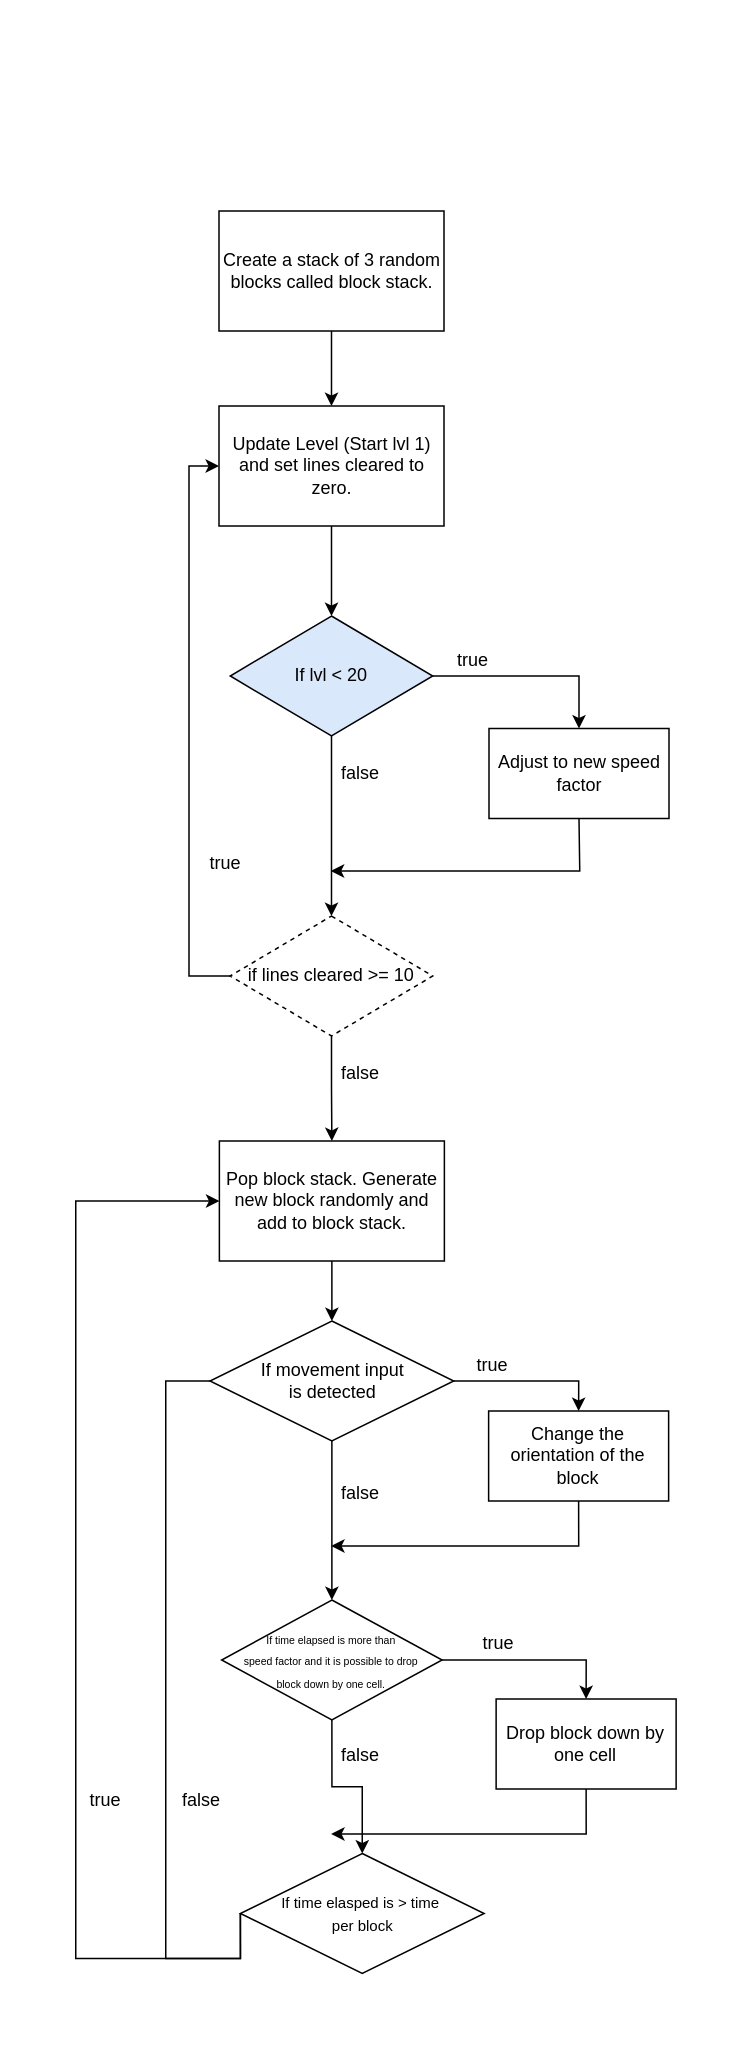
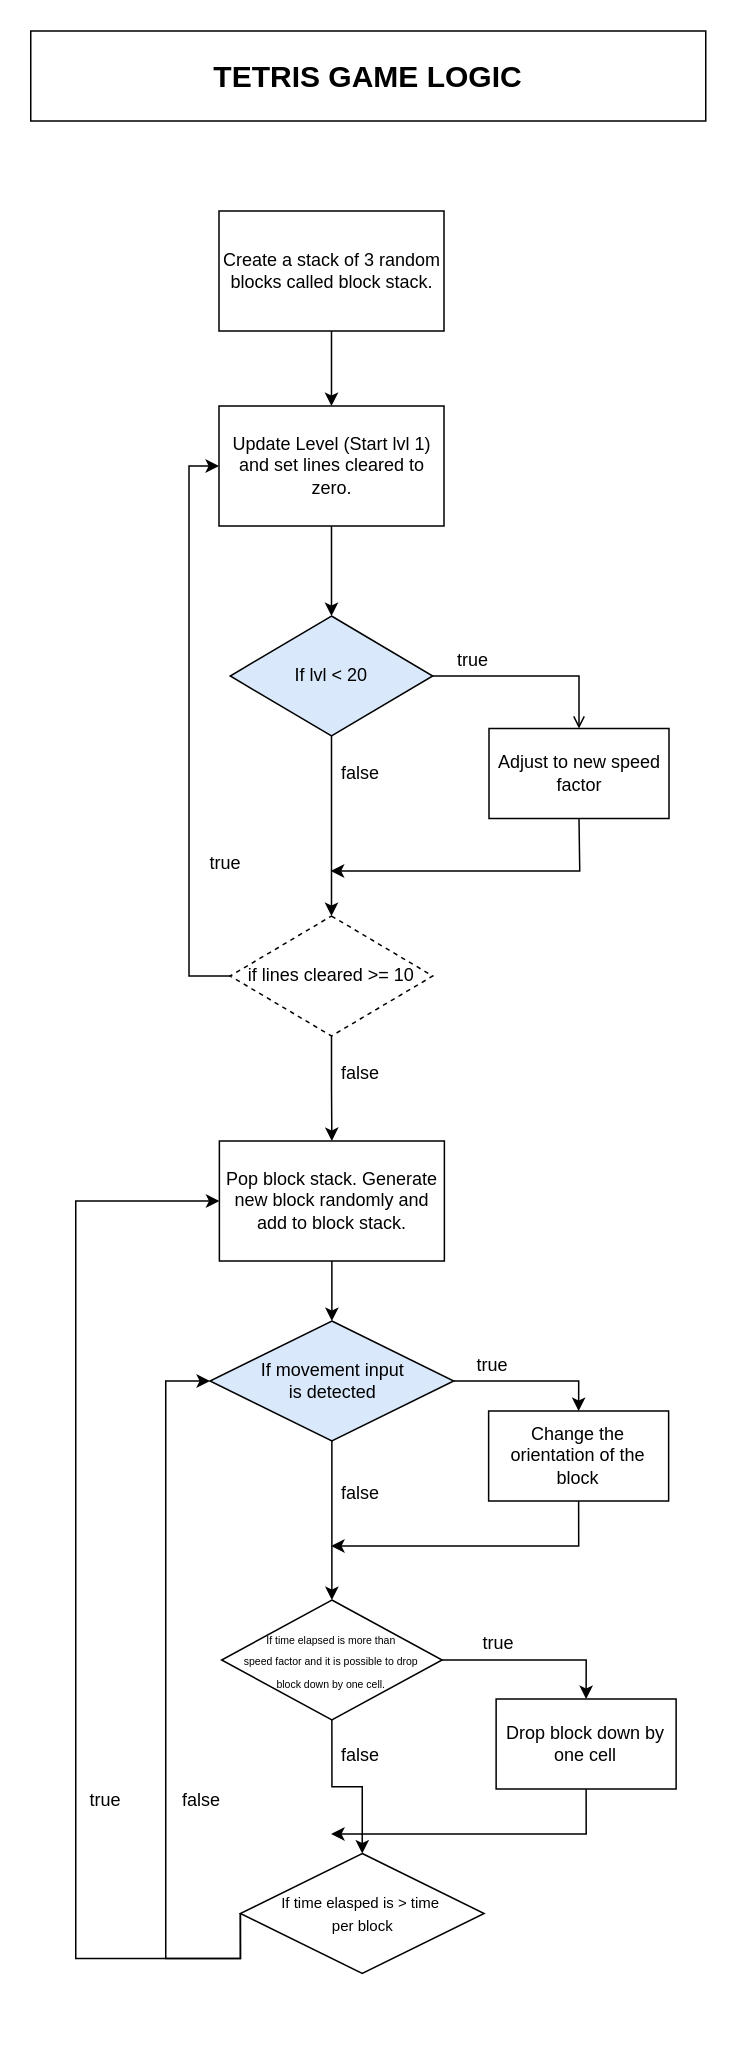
+ <mxCell id="2" value="&lt;b&gt;&lt;font style=&quot;font-size: 20px;&quot;&gt;TETRIS GAME LOGIC&lt;/font&gt;&lt;/b&gt;" style="rounded=0;whiteSpace=wrap;html=1;" vertex="1" parent="1"><mxGeometry x="20" y="20" width="450" height="60" as="geometry" /></mxCell>
- <mxCell id="10" style="edgeStyle=orthogonalEdgeStyle;rounded=0;orthogonalLoop=1;jettySize=auto;html=1;exitX=1;exitY=0.5;exitDx=0;exitDy=0;entryX=0.5;entryY=0;entryDx=0;entryDy=0;" edge="1" parent="3" source="8" target="9"><mxGeometry relative="1" as="geometry"><mxPoint x="415.5" y="320" as="targetPoint" /></mxGeometry></mxCell>
+ <mxCell id="10" style="edgeStyle=orthogonalEdgeStyle;rounded=0;orthogonalLoop=1;jettySize=auto;html=1;exitX=1;exitY=0.5;exitDx=0;exitDy=0;entryX=0.5;entryY=0;entryDx=0;entryDy=0;endArrow=open;" edge="1" parent="3" source="8" target="9"><mxGeometry relative="1" as="geometry"><mxPoint x="415.5" y="320" as="targetPoint" /></mxGeometry></mxCell>
- <mxCell id="29" style="edgeStyle=orthogonalEdgeStyle;rounded=0;orthogonalLoop=1;jettySize=auto;html=1;exitX=0;exitY=0.5;exitDx=0;exitDy=0;entryX=0;entryY=0.5;entryDx=0;entryDy=0;endArrow=none;" edge="1" parent="3" source="30" target="19"><mxGeometry relative="1" as="geometry"><Array as="points"><mxPoint x="70" y="1165" /><mxPoint x="70" y="780" /></Array></mxGeometry></mxCell>
+ <mxCell id="29" style="edgeStyle=orthogonalEdgeStyle;rounded=0;orthogonalLoop=1;jettySize=auto;html=1;exitX=0;exitY=0.5;exitDx=0;exitDy=0;entryX=0;entryY=0.5;entryDx=0;entryDy=0;" edge="1" parent="3" source="30" target="19"><mxGeometry relative="1" as="geometry"><Array as="points"><mxPoint x="70" y="1165" /><mxPoint x="70" y="780" /></Array></mxGeometry></mxCell>
- <mxCell id="19" value="If movement input&lt;br&gt;is detected" style="rhombus;whiteSpace=wrap;html=1;" vertex="1" parent="3"><mxGeometry x="99.5" y="740" width="162.5" height="80" as="geometry" /></mxCell>
+ <mxCell id="19" value="If movement input&lt;br&gt;is detected" style="rhombus;whiteSpace=wrap;html=1;fillColor=#dae8fc;" vertex="1" parent="3"><mxGeometry x="99.5" y="740" width="162.5" height="80" as="geometry" /></mxCell>
